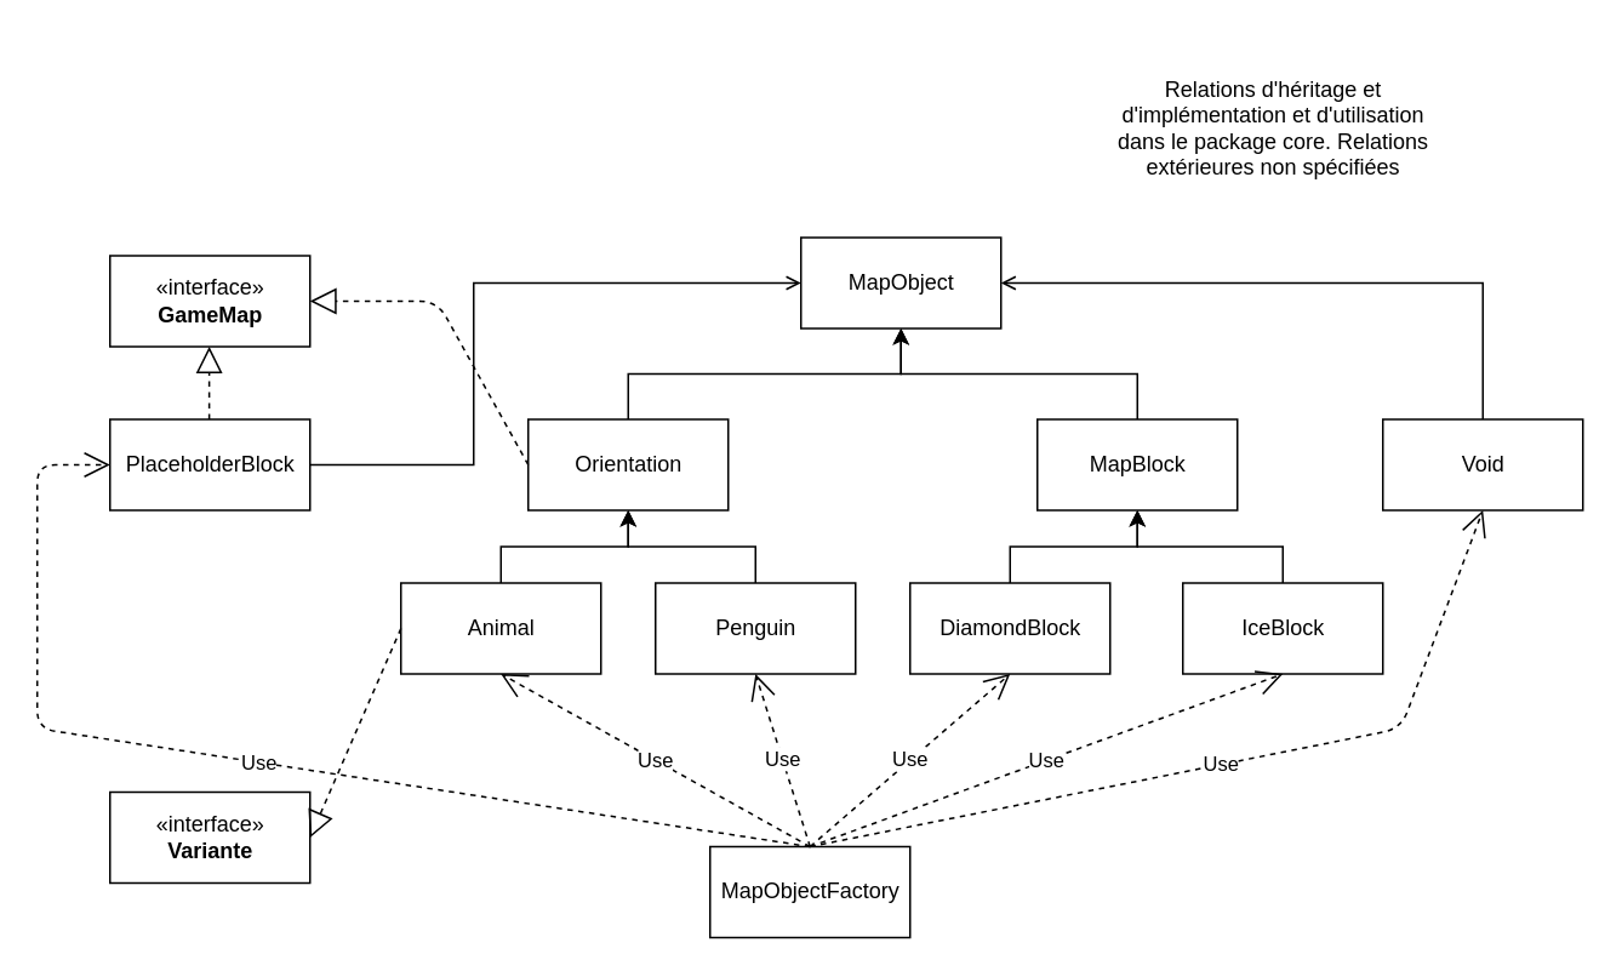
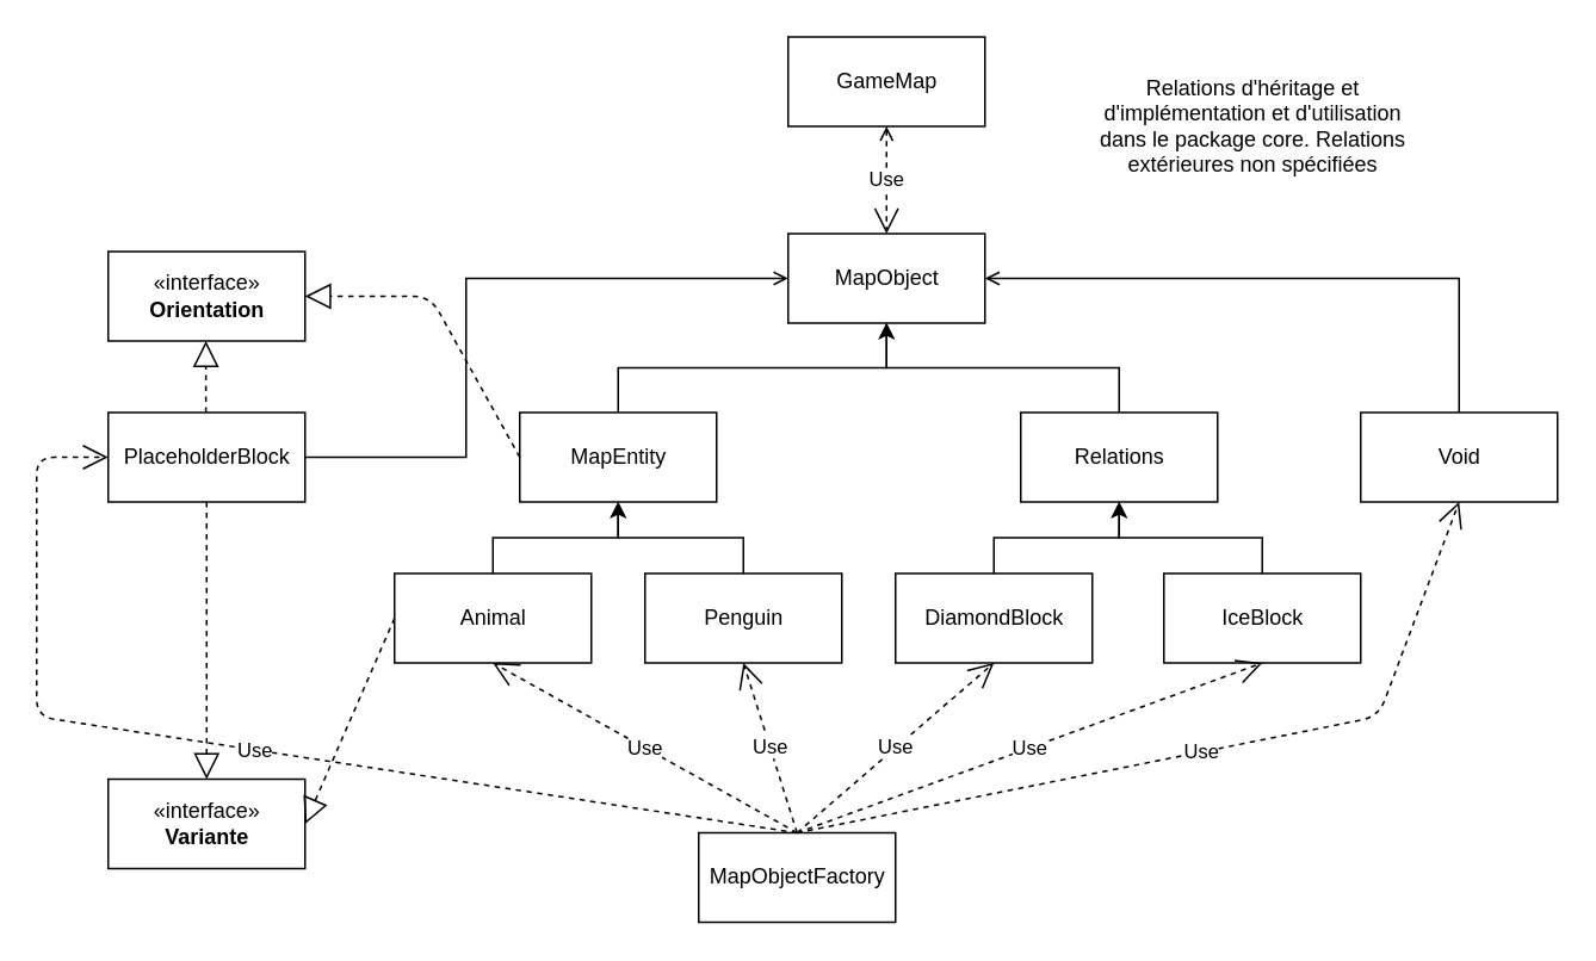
+ <mxCell id="15" value="GameMap" style="html=1;" vertex="1" parent="1"><mxGeometry x="440" y="20" width="110" height="50" as="geometry" /></mxCell>
+ <mxCell id="16" value="Use" style="endArrow=open;endSize=12;dashed=1;html=1;exitX=0.5;exitY=1;exitDx=0;exitDy=0;entryX=0.5;entryY=0;entryDx=0;entryDy=0;startArrow=open;startFill=0;targetPerimeterSpacing=12;sourcePerimeterSpacing=6;endFill=0;" edge="1" parent="1" source="15" target="14"><mxGeometry width="160" relative="1" as="geometry"><mxPoint x="360" y="100" as="sourcePoint" /><mxPoint x="590" y="90" as="targetPoint" /></mxGeometry></mxCell>
- <mxCell id="22" value="«interface»&lt;br&gt;&lt;b&gt;GameMap&lt;/b&gt;" style="html=1;" vertex="1" parent="1"><mxGeometry x="60" y="140" width="110" height="50" as="geometry" /></mxCell>
+ <mxCell id="22" value="«interface»&lt;br&gt;&lt;b&gt;Orientation&lt;/b&gt;" style="html=1;" vertex="1" parent="1"><mxGeometry x="60" y="140" width="110" height="50" as="geometry" /></mxCell>
- <mxCell id="7" value="Orientation" style="html=1;" vertex="1" parent="1"><mxGeometry x="290" y="230" width="110" height="50" as="geometry" /></mxCell>
+ <mxCell id="7" value="MapEntity" style="html=1;" vertex="1" parent="1"><mxGeometry x="290" y="230" width="110" height="50" as="geometry" /></mxCell>
- <mxCell id="13" value="MapBlock" style="html=1;" vertex="1" parent="1"><mxGeometry x="570" y="230" width="110" height="50" as="geometry" /></mxCell>
+ <mxCell id="13" value="Relations" style="html=1;" vertex="1" parent="1"><mxGeometry x="570" y="230" width="110" height="50" as="geometry" /></mxCell>
+ <mxCell id="21" value="" style="endArrow=block;dashed=1;endFill=0;endSize=12;html=1;exitX=0.5;exitY=1;exitDx=0;exitDy=0;entryX=0.5;entryY=0;entryDx=0;entryDy=0;" edge="1" parent="1" source="18" target="19"><mxGeometry width="160" relative="1" as="geometry"><mxPoint x="230" y="355" as="sourcePoint" /><mxPoint x="180" y="355" as="targetPoint" /></mxGeometry></mxCell>
